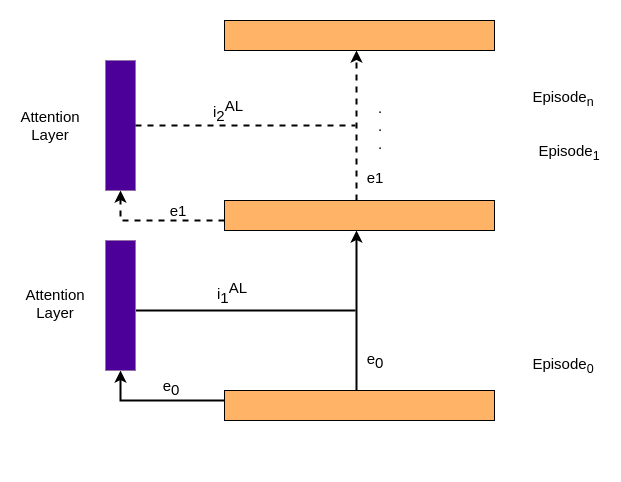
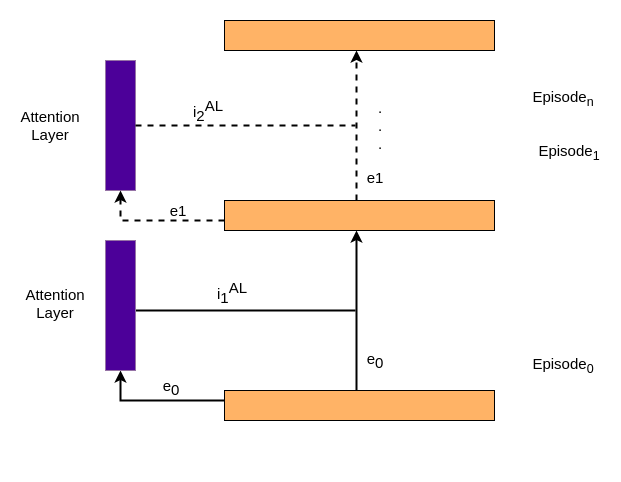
- <mxCell id="20" value="i&lt;sub style=&quot;font-size: 15px;&quot;&gt;2&lt;/sub&gt;&lt;sup style=&quot;font-size: 15px;&quot;&gt;AL&lt;/sup&gt;" style="text;html=1;strokeColor=none;fillColor=none;align=center;verticalAlign=middle;whiteSpace=wrap;rounded=0;fontSize=15;strokeWidth=2;" vertex="1" parent="1"><mxGeometry x="198" y="95" width="60" height="30" as="geometry" /></mxCell>
+ <mxCell id="20" value="i&lt;sub style=&quot;font-size: 15px;&quot;&gt;2&lt;/sub&gt;&lt;sup style=&quot;font-size: 15px;&quot;&gt;AL&lt;/sup&gt;" style="text;html=1;strokeColor=none;fillColor=none;align=center;verticalAlign=middle;whiteSpace=wrap;rounded=0;fontSize=15;strokeWidth=2;" vertex="1" parent="1"><mxGeometry x="178" y="95" width="60" height="30" as="geometry" /></mxCell>
